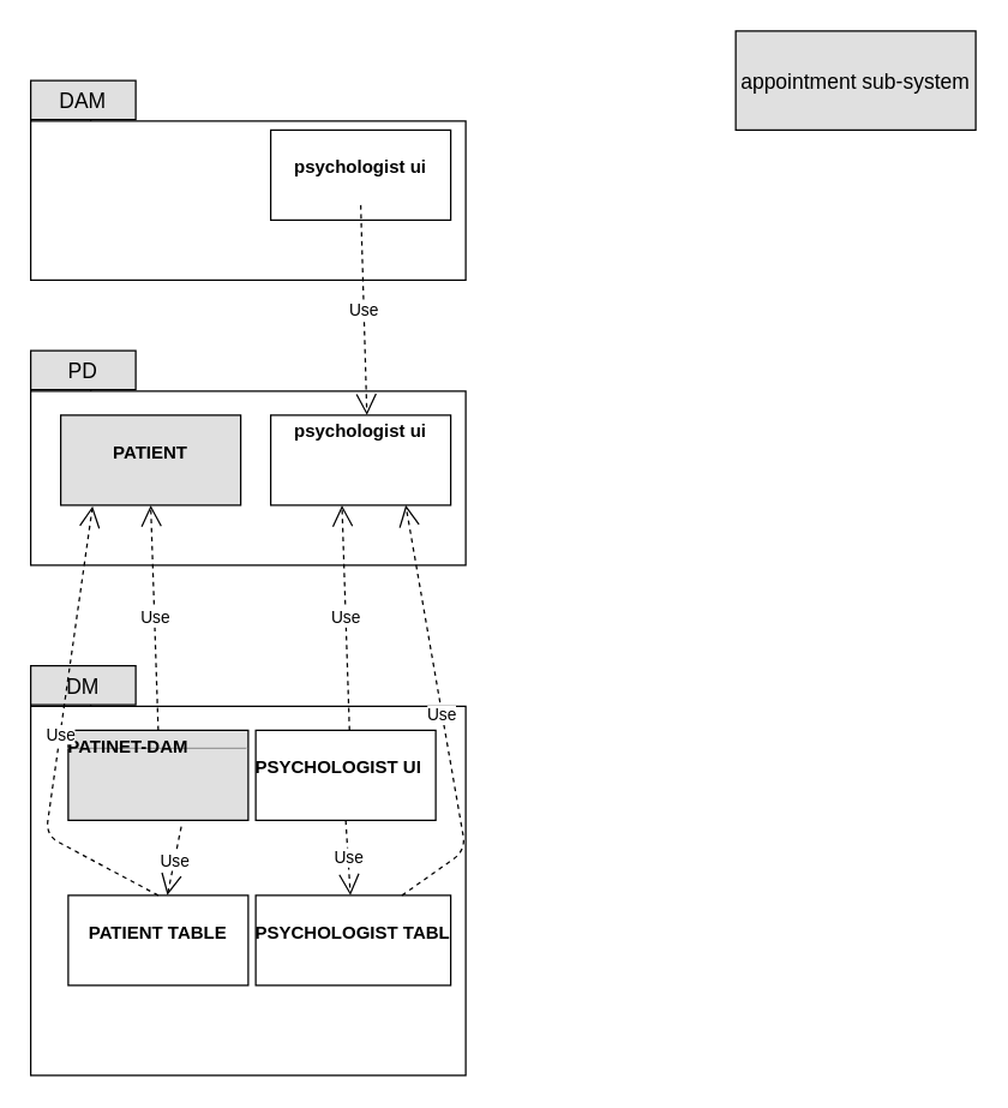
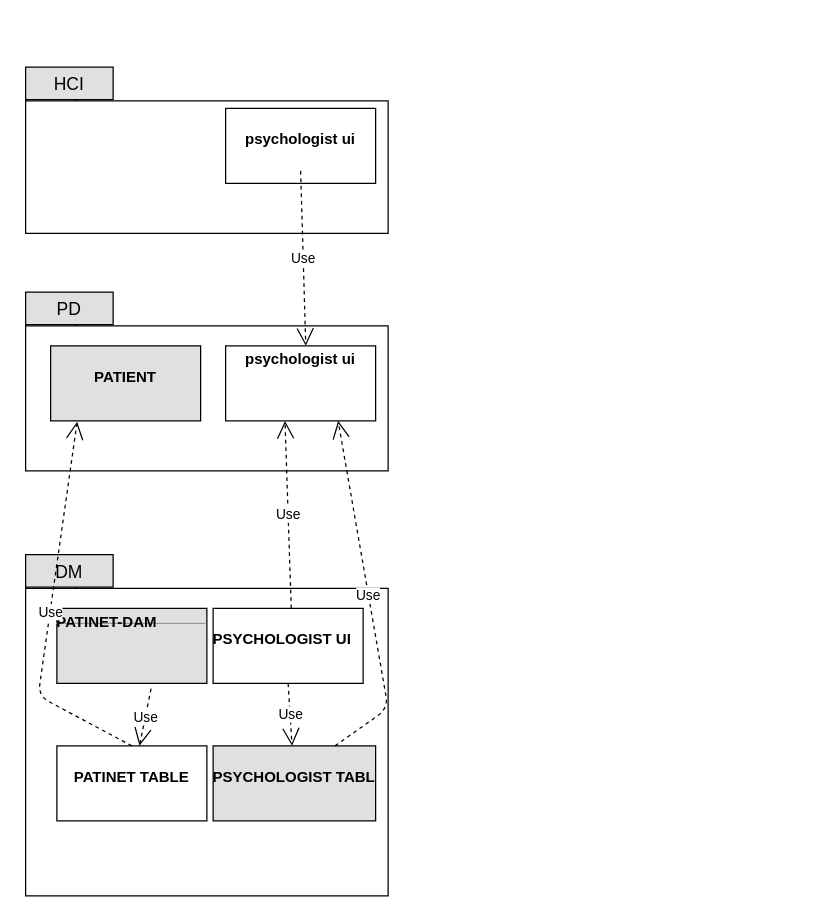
- <mxCell id="22" value="appointment sub-system" style="text;align=center;verticalAlign=middle;spacingLeft=4;spacingRight=4;strokeColor=#000000;fillColor=#e0e0e0;rotatable=0;points=[[0,0.5],[1,0.5]];portConstraint=eastwest;fontSize=14;" vertex="1" parent="1"><mxGeometry x="490" y="20" width="160" height="66" as="geometry" /></mxCell>
- <mxCell id="6" value="DAM" style="text;align=center;verticalAlign=middle;spacingLeft=4;spacingRight=4;strokeColor=#000000;fillColor=#e0e0e0;rotatable=0;points=[[0,0.5],[1,0.5]];portConstraint=eastwest;fontSize=14;" vertex="1" parent="1"><mxGeometry x="20" y="53" width="70" height="26" as="geometry" /></mxCell>
+ <mxCell id="6" value="HCI" style="text;align=center;verticalAlign=middle;spacingLeft=4;spacingRight=4;strokeColor=#000000;fillColor=#e0e0e0;rotatable=0;points=[[0,0.5],[1,0.5]];portConstraint=eastwest;fontSize=14;" vertex="1" parent="1"><mxGeometry x="20" y="53" width="70" height="26" as="geometry" /></mxCell>
- <mxCell id="16" value="Use" style="endArrow=open;endSize=12;dashed=1;html=1;exitX=0.5;exitY=0;exitDx=0;exitDy=0;entryX=0.5;entryY=1;entryDx=0;entryDy=0;" edge="1" parent="1" source="14" target="10"><mxGeometry width="160" relative="1" as="geometry"><mxPoint x="20" y="736" as="sourcePoint" /><mxPoint x="180" y="736" as="targetPoint" /></mxGeometry></mxCell>
- <mxCell id="12" value="&lt;p style=&quot;margin: 0px ; margin-top: 4px ; text-align: center&quot;&gt;&lt;br&gt;&lt;b&gt;PATIENT TABLE&lt;/b&gt;&lt;/p&gt;" style="verticalAlign=top;align=left;overflow=fill;fontSize=12;fontFamily=Helvetica;html=1;" vertex="1" parent="1"><mxGeometry x="45" y="596" width="120" height="60" as="geometry" /></mxCell>
+ <mxCell id="12" value="&lt;p style=&quot;margin: 0px ; margin-top: 4px ; text-align: center&quot;&gt;&lt;br&gt;&lt;b&gt;PATINET TABLE&lt;/b&gt;&lt;/p&gt;" style="verticalAlign=top;align=left;overflow=fill;fontSize=12;fontFamily=Helvetica;html=1;" vertex="1" parent="1"><mxGeometry x="45" y="596" width="120" height="60" as="geometry" /></mxCell>
- <mxCell id="11" value="&lt;p style=&quot;margin: 0px ; margin-top: 4px ; text-align: center&quot;&gt;&lt;br&gt;&lt;b&gt;PSYCHOLOGIST TABLE&lt;/b&gt;&lt;/p&gt;" style="verticalAlign=top;align=left;overflow=fill;fontSize=12;fontFamily=Helvetica;html=1;" vertex="1" parent="1"><mxGeometry x="170" y="596" width="130" height="60" as="geometry" /></mxCell>
+ <mxCell id="11" value="&lt;p style=&quot;margin: 0px ; margin-top: 4px ; text-align: center&quot;&gt;&lt;br&gt;&lt;b&gt;PSYCHOLOGIST TABLE&lt;/b&gt;&lt;/p&gt;" style="verticalAlign=top;align=left;overflow=fill;fontSize=12;fontFamily=Helvetica;html=1;fillColor=#e0e0e0;" vertex="1" parent="1"><mxGeometry x="170" y="596" width="130" height="60" as="geometry" /></mxCell>
